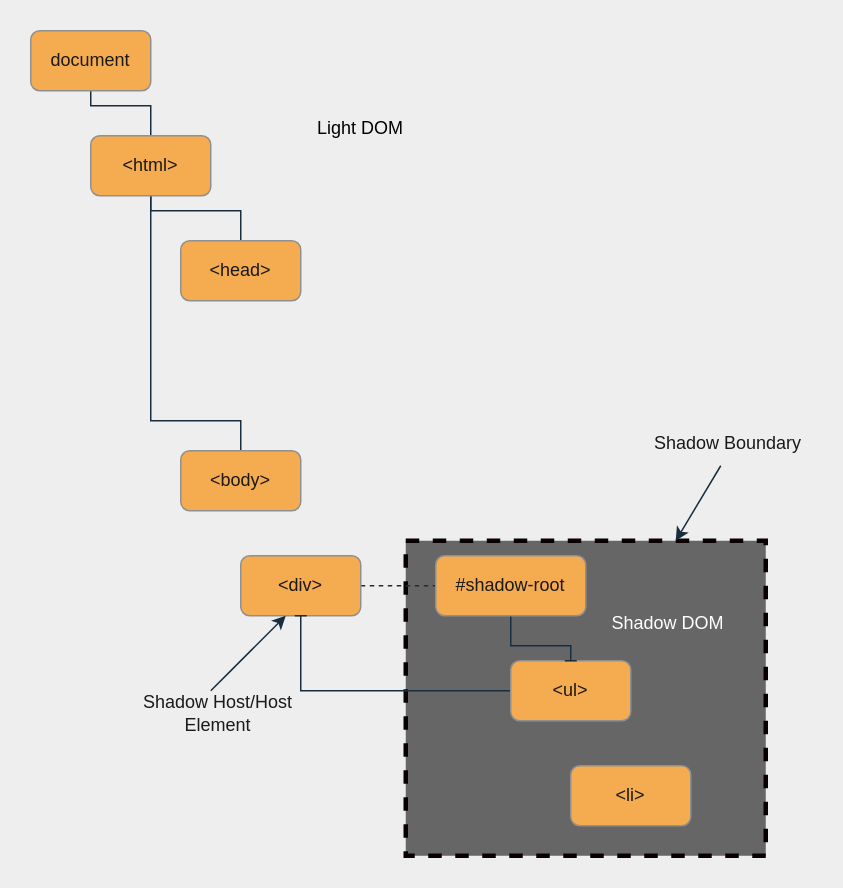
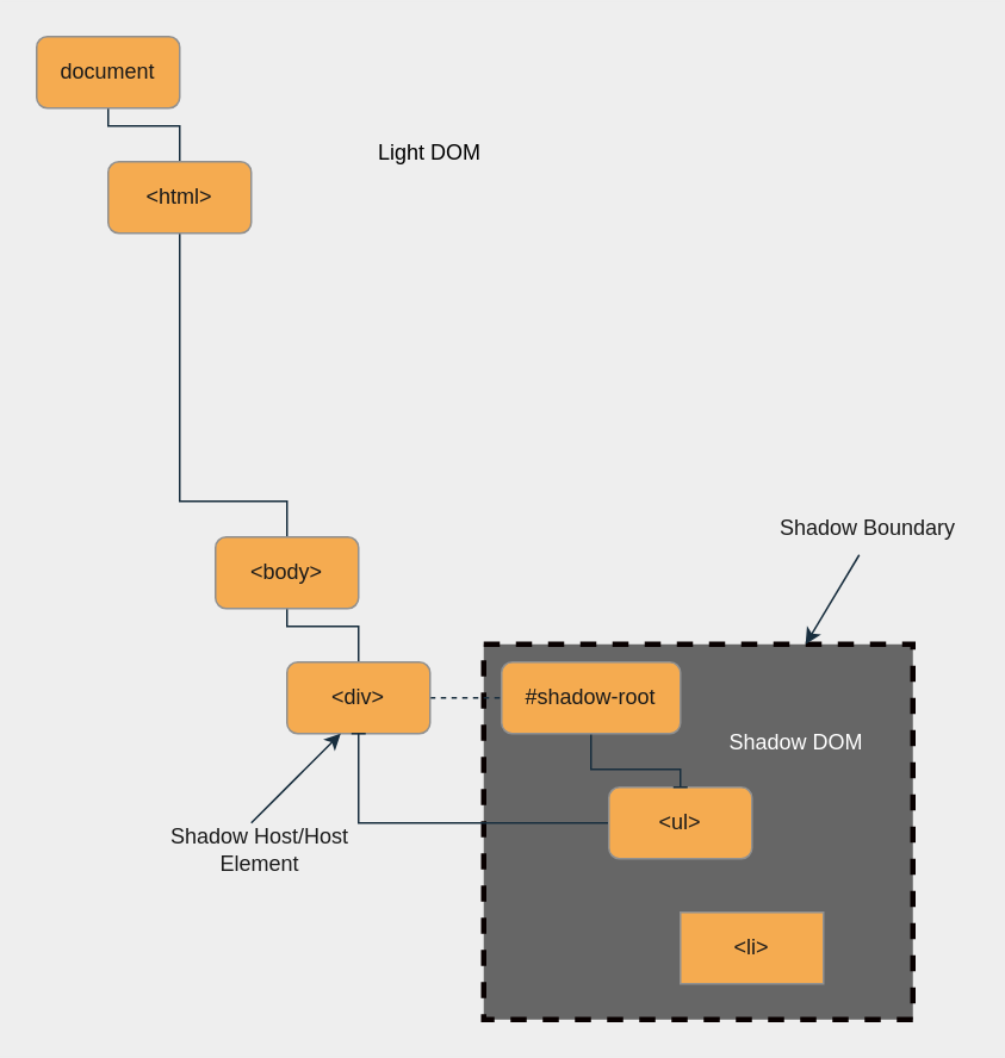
- <mxCell id="5" style="edgeStyle=orthogonalEdgeStyle;rounded=0;orthogonalLoop=1;jettySize=auto;html=1;entryX=0.5;entryY=0;entryDx=0;entryDy=0;endArrow=baseDash;endFill=0;labelBackgroundColor=#EEEEEE;strokeColor=#182E3E;fontColor=#1A1A1A;" parent="1" source="7" target="8" edge="1"><mxGeometry relative="1" as="geometry"><Array as="points"><mxPoint x="100" y="140" /><mxPoint x="160" y="140" /></Array></mxGeometry></mxCell>
- <mxCell id="8" value="&amp;lt;head&amp;gt;" style="rounded=1;whiteSpace=wrap;html=1;fillColor=#F5AB50;strokeColor=#909090;fontColor=#1A1A1A;" parent="1" vertex="1"><mxGeometry x="120" y="160" width="80" height="40" as="geometry" /></mxCell>
+ <mxCell id="9" style="edgeStyle=orthogonalEdgeStyle;rounded=0;orthogonalLoop=1;jettySize=auto;html=1;entryX=0.5;entryY=0;entryDx=0;entryDy=0;endArrow=baseDash;endFill=0;labelBackgroundColor=#EEEEEE;strokeColor=#182E3E;fontColor=#1A1A1A;" parent="1" source="10" target="12" edge="1"><mxGeometry relative="1" as="geometry"><Array as="points"><mxPoint x="160" y="350" /><mxPoint x="200" y="350" /></Array></mxGeometry></mxCell>
- <mxCell id="17" value="#shadow-root" style="rounded=1;whiteSpace=wrap;html=1;fillColor=#F5AB50;strokeColor=#909090;fontColor=#1A1A1A;" parent="1" vertex="1"><mxGeometry x="290" y="370" width="100" height="40" as="geometry" /></mxCell>
+ <mxCell id="17" value="#shadow-root" style="rounded=1;whiteSpace=wrap;html=1;fillColor=#F5AB50;strokeColor=#909090;fontColor=#1A1A1A;" parent="1" vertex="1"><mxGeometry x="280" y="370" width="100" height="40" as="geometry" /></mxCell>
- <mxCell id="14" value="&amp;lt;li&amp;gt;" style="rounded=1;whiteSpace=wrap;html=1;fillColor=#F5AB50;strokeColor=#909090;fontColor=#1A1A1A;" parent="1" vertex="1"><mxGeometry x="380" y="510" width="80" height="40" as="geometry" /></mxCell>
+ <mxCell id="14" value="&amp;lt;li&amp;gt;" style="whiteSpace=wrap;html=1;fillColor=#F5AB50;strokeColor=#909090;fontColor=#1A1A1A;rounded=0;" parent="1" vertex="1"><mxGeometry x="380" y="510" width="80" height="40" as="geometry" /></mxCell>
